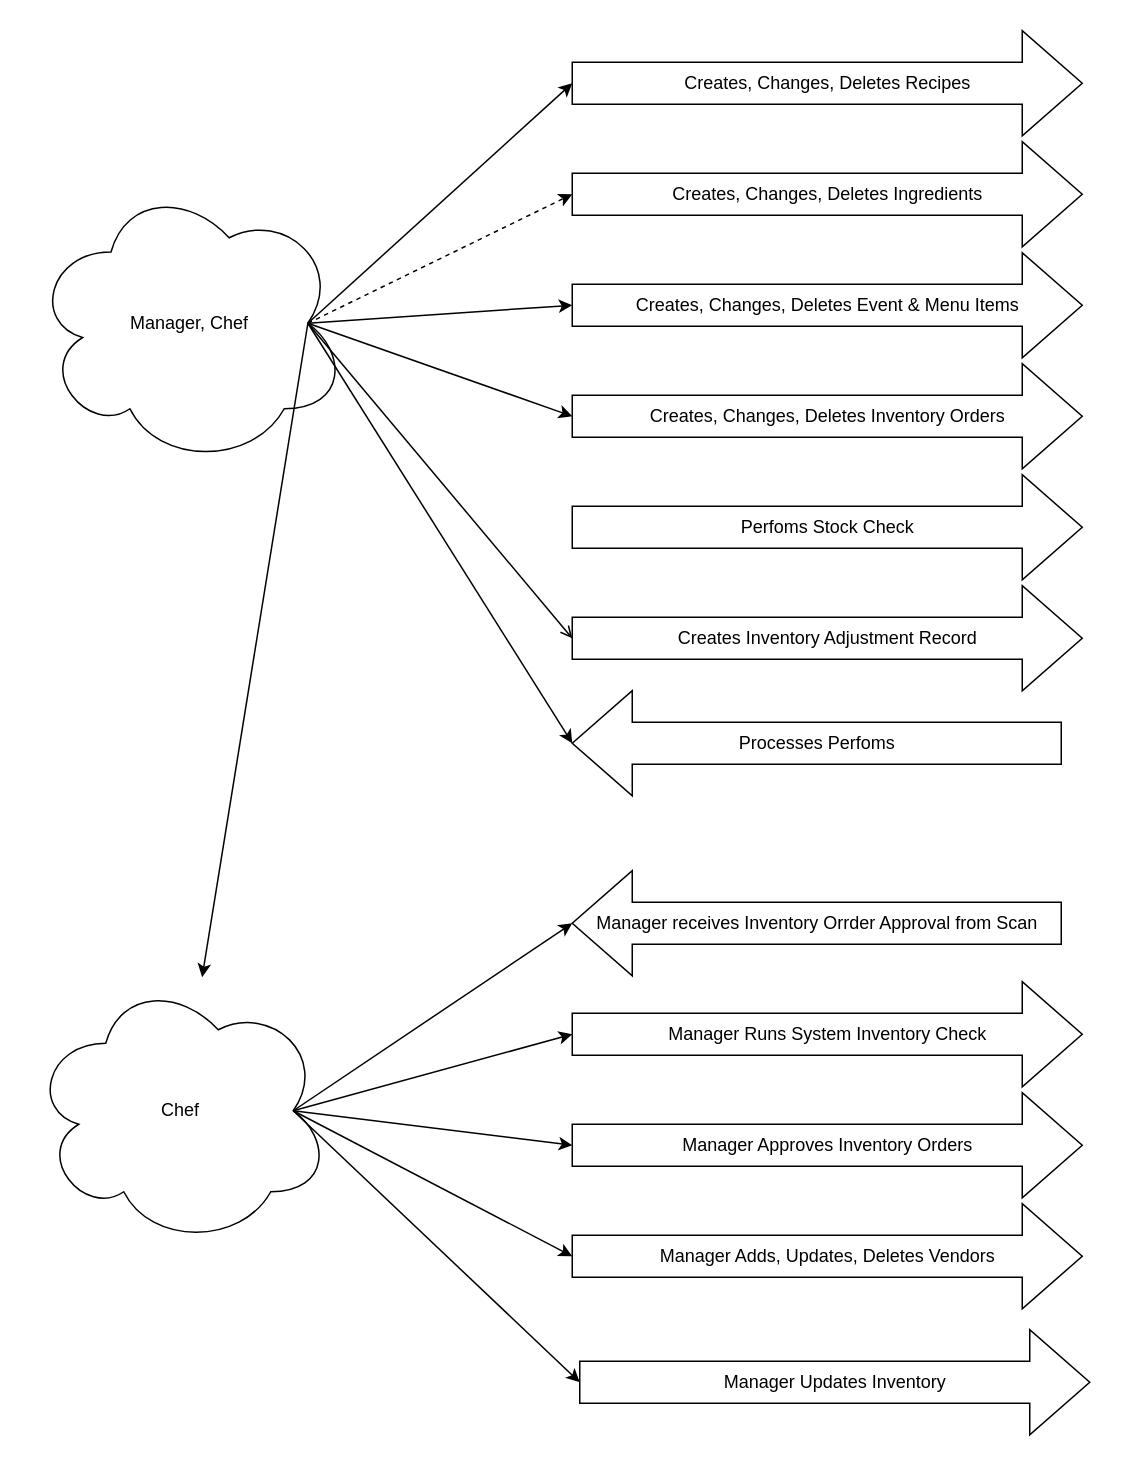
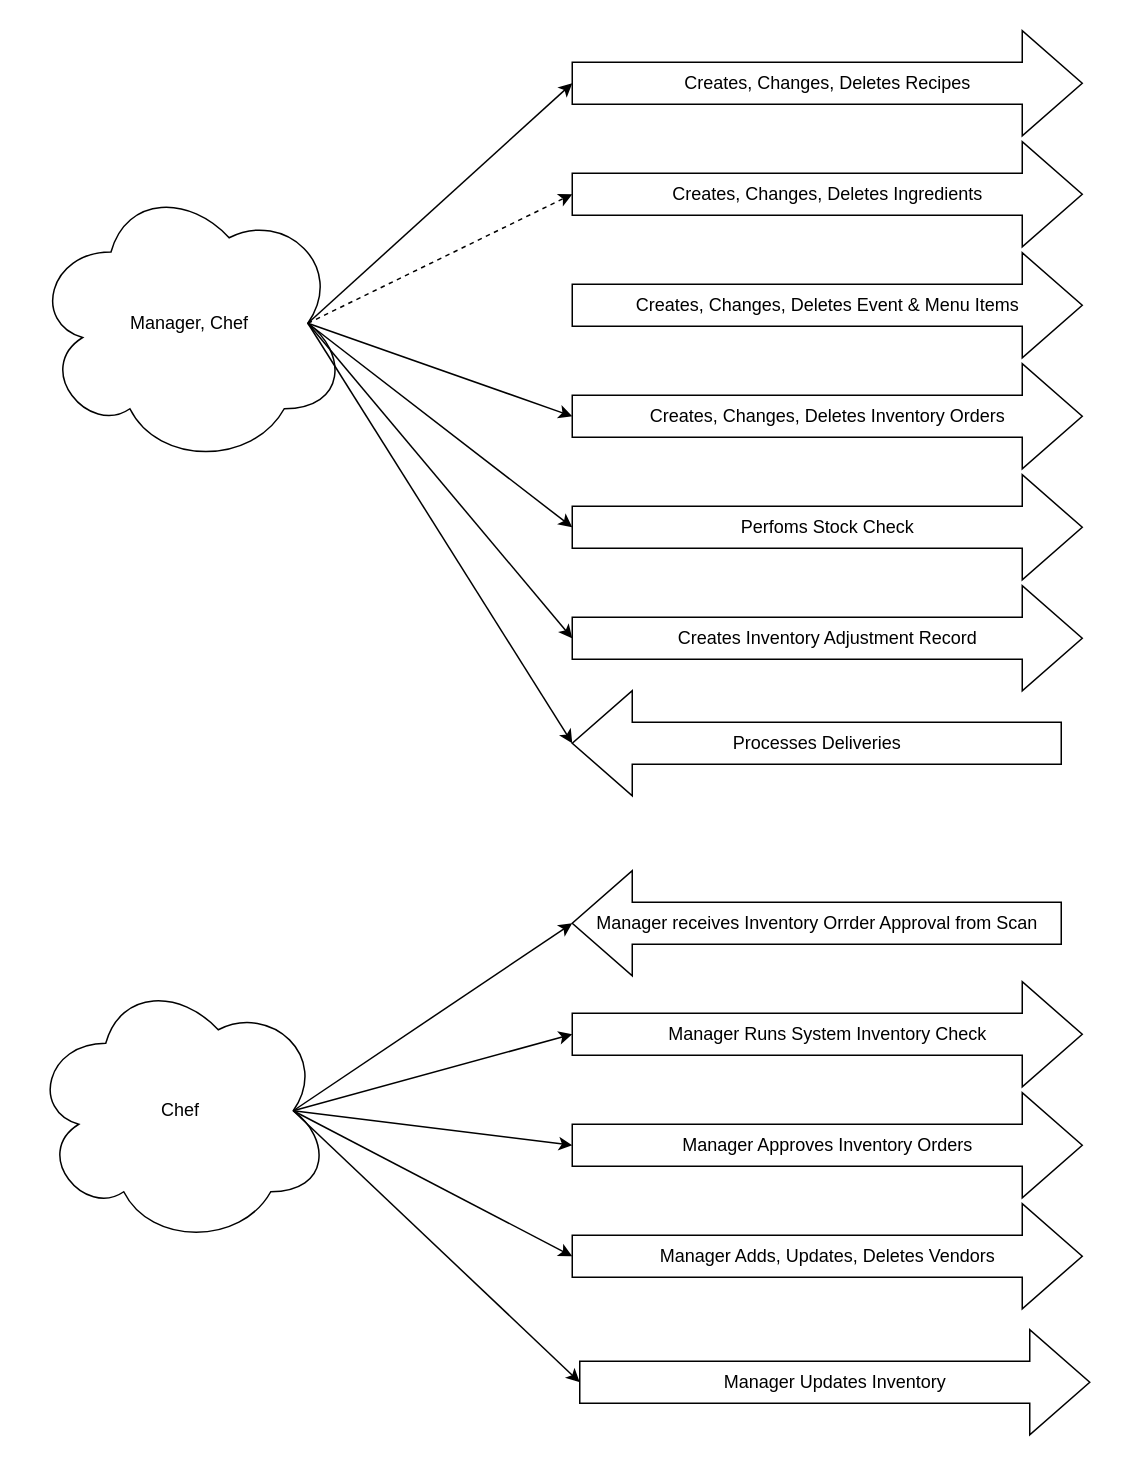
- <mxCell id="17" value="" style="endArrow=classic;html=1;entryX=0;entryY=0.5;entryDx=0;entryDy=0;entryPerimeter=0;exitX=0.875;exitY=0.5;exitDx=0;exitDy=0;exitPerimeter=0;" parent="1" source="2" target="4" edge="1"><mxGeometry width="50" height="50" relative="1" as="geometry"><mxPoint x="224.75" y="235" as="sourcePoint" /><mxPoint x="401" y="75" as="targetPoint" /></mxGeometry></mxCell>
- <mxCell id="20" value="" style="endArrow=open;html=1;entryX=0;entryY=0.5;entryDx=0;entryDy=0;entryPerimeter=0;exitX=0.875;exitY=0.5;exitDx=0;exitDy=0;exitPerimeter=0;" parent="1" source="2" target="14" edge="1"><mxGeometry width="50" height="50" relative="1" as="geometry"><mxPoint x="234.75" y="245" as="sourcePoint" /><mxPoint x="411" y="225" as="targetPoint" /></mxGeometry></mxCell>
+ <mxCell id="20" value="" style="endArrow=classic;html=1;entryX=0;entryY=0.5;entryDx=0;entryDy=0;entryPerimeter=0;exitX=0.875;exitY=0.5;exitDx=0;exitDy=0;exitPerimeter=0;" parent="1" source="2" target="14" edge="1"><mxGeometry width="50" height="50" relative="1" as="geometry"><mxPoint x="234.75" y="245" as="sourcePoint" /><mxPoint x="411" y="225" as="targetPoint" /></mxGeometry></mxCell>
- <mxCell id="19" value="" style="endArrow=classic;html=1;exitX=0.875;exitY=0.5;exitDx=0;exitDy=0;exitPerimeter=0;" parent="1" source="2" target="6" edge="1"><mxGeometry width="50" height="50" relative="1" as="geometry"><mxPoint x="224.75" y="235" as="sourcePoint" /><mxPoint x="401" y="215" as="targetPoint" /></mxGeometry></mxCell>
+ <mxCell id="19" value="" style="endArrow=classic;html=1;entryX=0;entryY=0.5;entryDx=0;entryDy=0;entryPerimeter=0;exitX=0.875;exitY=0.5;exitDx=0;exitDy=0;exitPerimeter=0;" parent="1" source="2" target="13" edge="1"><mxGeometry width="50" height="50" relative="1" as="geometry"><mxPoint x="224.75" y="235" as="sourcePoint" /><mxPoint x="401" y="215" as="targetPoint" /></mxGeometry></mxCell>
- <mxCell id="26" value="Processes Perfoms" style="html=1;shadow=0;dashed=0;align=center;verticalAlign=middle;shape=mxgraph.arrows2.arrow;dy=0.6;dx=40;flipH=1;notch=0;" parent="1" vertex="1"><mxGeometry x="381" y="460" width="326" height="70" as="geometry" /></mxCell>
+ <mxCell id="26" value="Processes Deliveries" style="html=1;shadow=0;dashed=0;align=center;verticalAlign=middle;shape=mxgraph.arrows2.arrow;dy=0.6;dx=40;flipH=1;notch=0;" parent="1" vertex="1"><mxGeometry x="381" y="460" width="326" height="70" as="geometry" /></mxCell>
